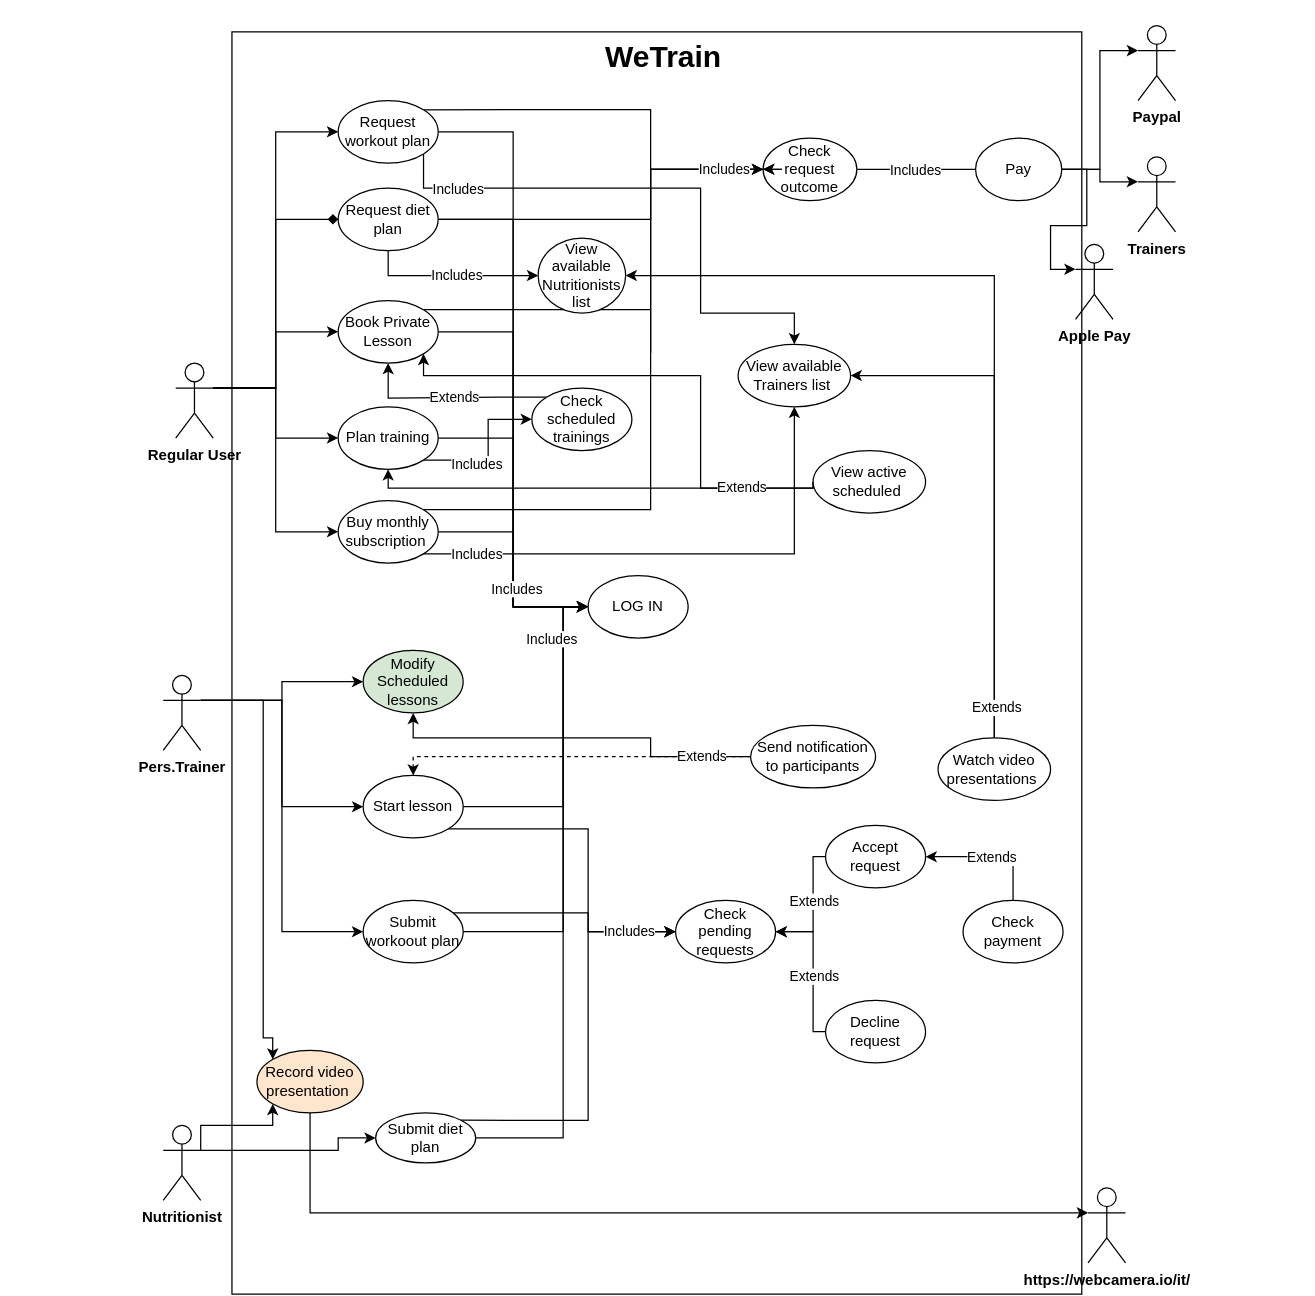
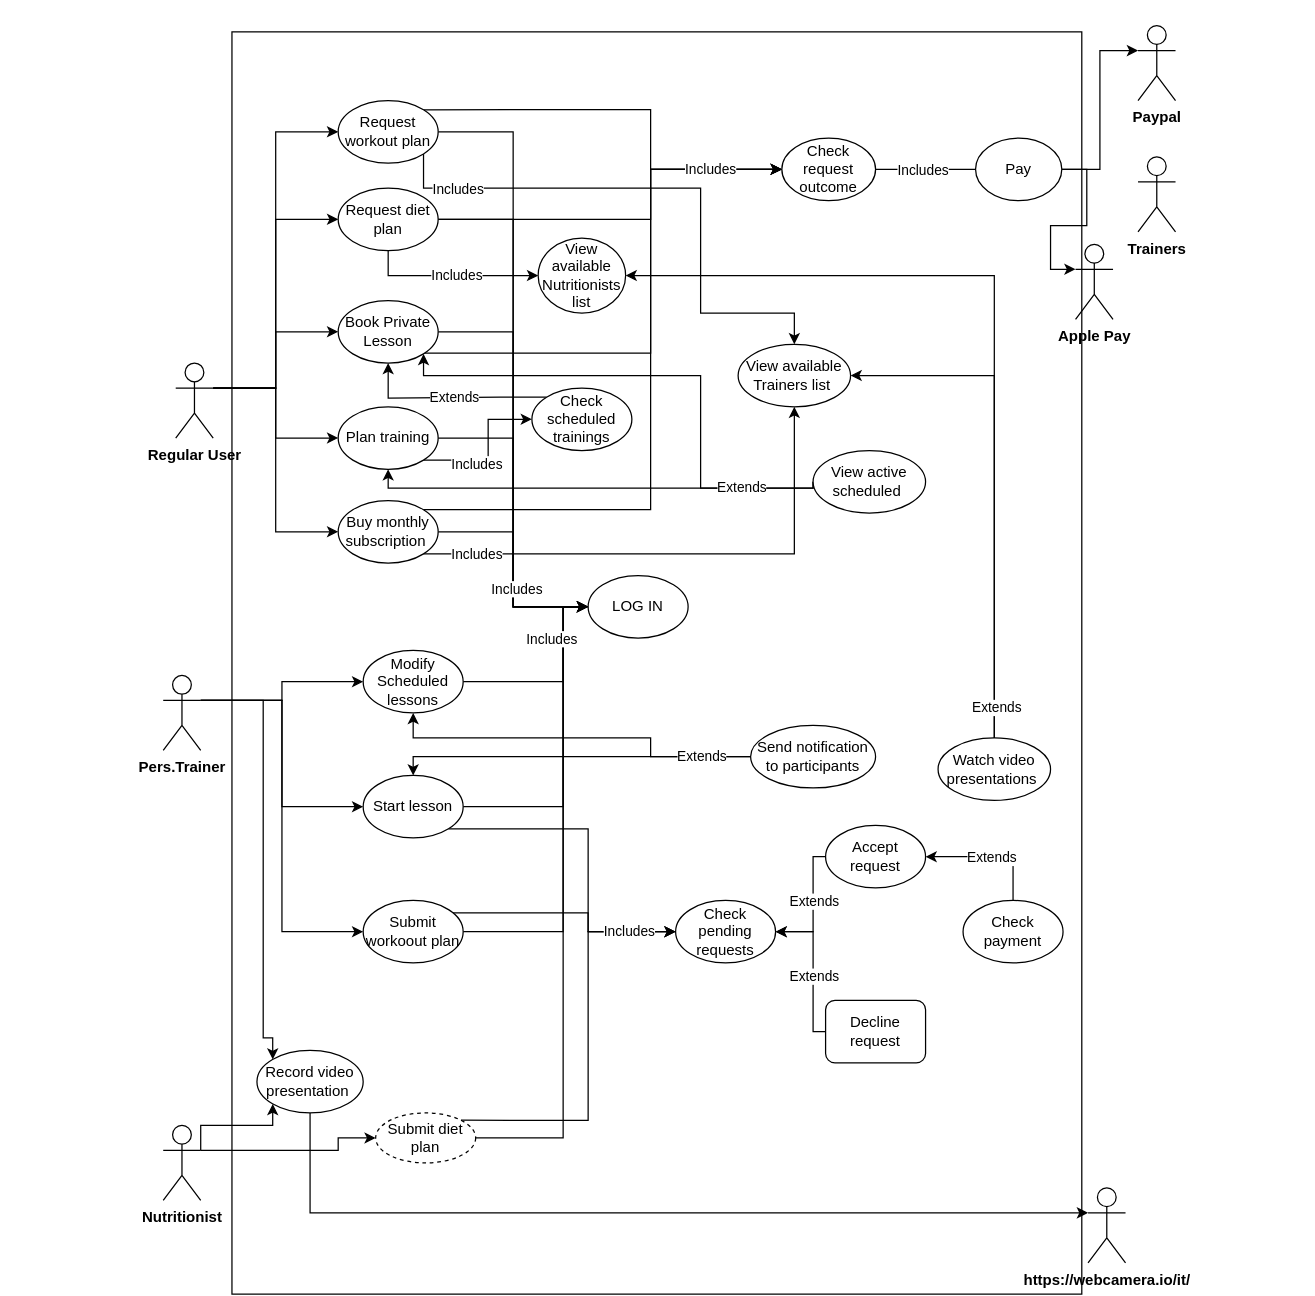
- <mxCell id="16" value="&lt;h1&gt;WeTrain&lt;/h1&gt;" style="text;html=1;align=center;verticalAlign=middle;resizable=0;points=[];autosize=1;strokeColor=none;fillColor=none;" parent="1" vertex="1"><mxGeometry x="475" y="21" width="110" height="50" as="geometry" /></mxCell>
- <mxCell id="26" value="Check request outcome" style="ellipse;whiteSpace=wrap;html=1;" parent="1" vertex="1"><mxGeometry x="610" y="110" width="75" height="50" as="geometry" /></mxCell>
+ <mxCell id="26" value="Check request outcome" style="ellipse;whiteSpace=wrap;html=1;" parent="1" vertex="1"><mxGeometry x="625" y="110" width="75" height="50" as="geometry" /></mxCell>
- <mxCell id="77" style="edgeStyle=orthogonalEdgeStyle;rounded=0;orthogonalLoop=1;jettySize=auto;html=1;exitX=1;exitY=0.5;exitDx=0;exitDy=0;entryX=0;entryY=0.333;entryDx=0;entryDy=0;entryPerimeter=0;" parent="1" source="79" target="15" edge="1"><mxGeometry relative="1" as="geometry" /></mxCell>
- <mxCell id="4" style="edgeStyle=orthogonalEdgeStyle;rounded=0;orthogonalLoop=1;jettySize=auto;html=1;exitX=1;exitY=0.333;exitDx=0;exitDy=0;exitPerimeter=0;entryX=0;entryY=0.5;entryDx=0;entryDy=0;endArrow=diamond;" parent="1" source="8" target="43" edge="1"><mxGeometry relative="1" as="geometry" /></mxCell>
+ <mxCell id="4" style="edgeStyle=orthogonalEdgeStyle;rounded=0;orthogonalLoop=1;jettySize=auto;html=1;exitX=1;exitY=0.333;exitDx=0;exitDy=0;exitPerimeter=0;entryX=0;entryY=0.5;entryDx=0;entryDy=0;" parent="1" source="8" target="43" edge="1"><mxGeometry relative="1" as="geometry" /></mxCell>
- <mxCell id="23" value="Modify Scheduled lessons" style="ellipse;whiteSpace=wrap;html=1;fillColor=#d5e8d4;" parent="1" vertex="1"><mxGeometry x="290" y="520" width="80" height="50" as="geometry" /></mxCell>
+ <mxCell id="23" value="Modify Scheduled lessons" style="ellipse;whiteSpace=wrap;html=1;" parent="1" vertex="1"><mxGeometry x="290" y="520" width="80" height="50" as="geometry" /></mxCell>
+ <mxCell id="22" style="edgeStyle=orthogonalEdgeStyle;rounded=0;orthogonalLoop=1;jettySize=auto;html=1;exitX=1;exitY=0.5;exitDx=0;exitDy=0;entryX=0;entryY=0.5;entryDx=0;entryDy=0;" parent="1" source="23" target="17" edge="1"><mxGeometry relative="1" as="geometry"><Array as="points"><mxPoint x="450" y="545" /><mxPoint x="450" y="485" /></Array></mxGeometry></mxCell>
- <mxCell id="29" style="edgeStyle=orthogonalEdgeStyle;rounded=0;orthogonalLoop=1;jettySize=auto;html=1;exitX=0;exitY=0.5;exitDx=0;exitDy=0;entryX=0.5;entryY=0;entryDx=0;entryDy=0;dashed=1;" parent="1" source="32" target="28" edge="1"><mxGeometry relative="1" as="geometry"><Array as="points"><mxPoint x="330" y="605" /></Array></mxGeometry></mxCell>
+ <mxCell id="29" style="edgeStyle=orthogonalEdgeStyle;rounded=0;orthogonalLoop=1;jettySize=auto;html=1;exitX=0;exitY=0.5;exitDx=0;exitDy=0;entryX=0.5;entryY=0;entryDx=0;entryDy=0;" parent="1" source="32" target="28" edge="1"><mxGeometry relative="1" as="geometry"><Array as="points"><mxPoint x="330" y="605" /></Array></mxGeometry></mxCell>
- <mxCell id="75" value="Decline request" style="ellipse;whiteSpace=wrap;html=1;" parent="1" vertex="1"><mxGeometry x="660" y="800" width="80" height="50" as="geometry" /></mxCell>
+ <mxCell id="75" value="Decline request" style="whiteSpace=wrap;html=1;rounded=1;" parent="1" vertex="1"><mxGeometry x="660" y="800" width="80" height="50" as="geometry" /></mxCell>
- <mxCell id="86" value="&lt;div&gt;&lt;span&gt;Record video presentation&amp;nbsp;&lt;/span&gt;&lt;/div&gt;" style="ellipse;whiteSpace=wrap;html=1;align=center;fillColor=#ffe6cc;" parent="1" vertex="1"><mxGeometry x="205" y="840" width="85" height="50" as="geometry" /></mxCell>
+ <mxCell id="86" value="&lt;div&gt;&lt;span&gt;Record video presentation&amp;nbsp;&lt;/span&gt;&lt;/div&gt;" style="ellipse;whiteSpace=wrap;html=1;align=center;" parent="1" vertex="1"><mxGeometry x="205" y="840" width="85" height="50" as="geometry" /></mxCell>
- <mxCell id="52" value="Submit diet plan" style="ellipse;whiteSpace=wrap;html=1;" parent="1" vertex="1"><mxGeometry x="300" y="890" width="80" height="40" as="geometry" /></mxCell>
+ <mxCell id="52" value="Submit diet plan" style="ellipse;whiteSpace=wrap;html=1;dashed=1;" parent="1" vertex="1"><mxGeometry x="300" y="890" width="80" height="40" as="geometry" /></mxCell>
- <mxCell id="50" style="edgeStyle=orthogonalEdgeStyle;rounded=0;orthogonalLoop=1;jettySize=auto;html=1;exitX=1;exitY=0.5;exitDx=0;exitDy=0;entryX=0;entryY=0.5;entryDx=0;entryDy=0;" parent="1" source="52" target="17" edge="1"><mxGeometry relative="1" as="geometry"><Array as="points"><mxPoint x="450" y="910" /><mxPoint x="450" y="485" /></Array></mxGeometry></mxCell>
+ <mxCell id="50" style="edgeStyle=orthogonalEdgeStyle;rounded=0;orthogonalLoop=1;jettySize=auto;html=1;exitX=1;exitY=0.5;exitDx=0;exitDy=0;entryX=0;entryY=0.5;entryDx=0;entryDy=0;endArrow=none;" parent="1" source="52" target="17" edge="1"><mxGeometry relative="1" as="geometry"><Array as="points"><mxPoint x="450" y="910" /><mxPoint x="450" y="485" /></Array></mxGeometry></mxCell>
